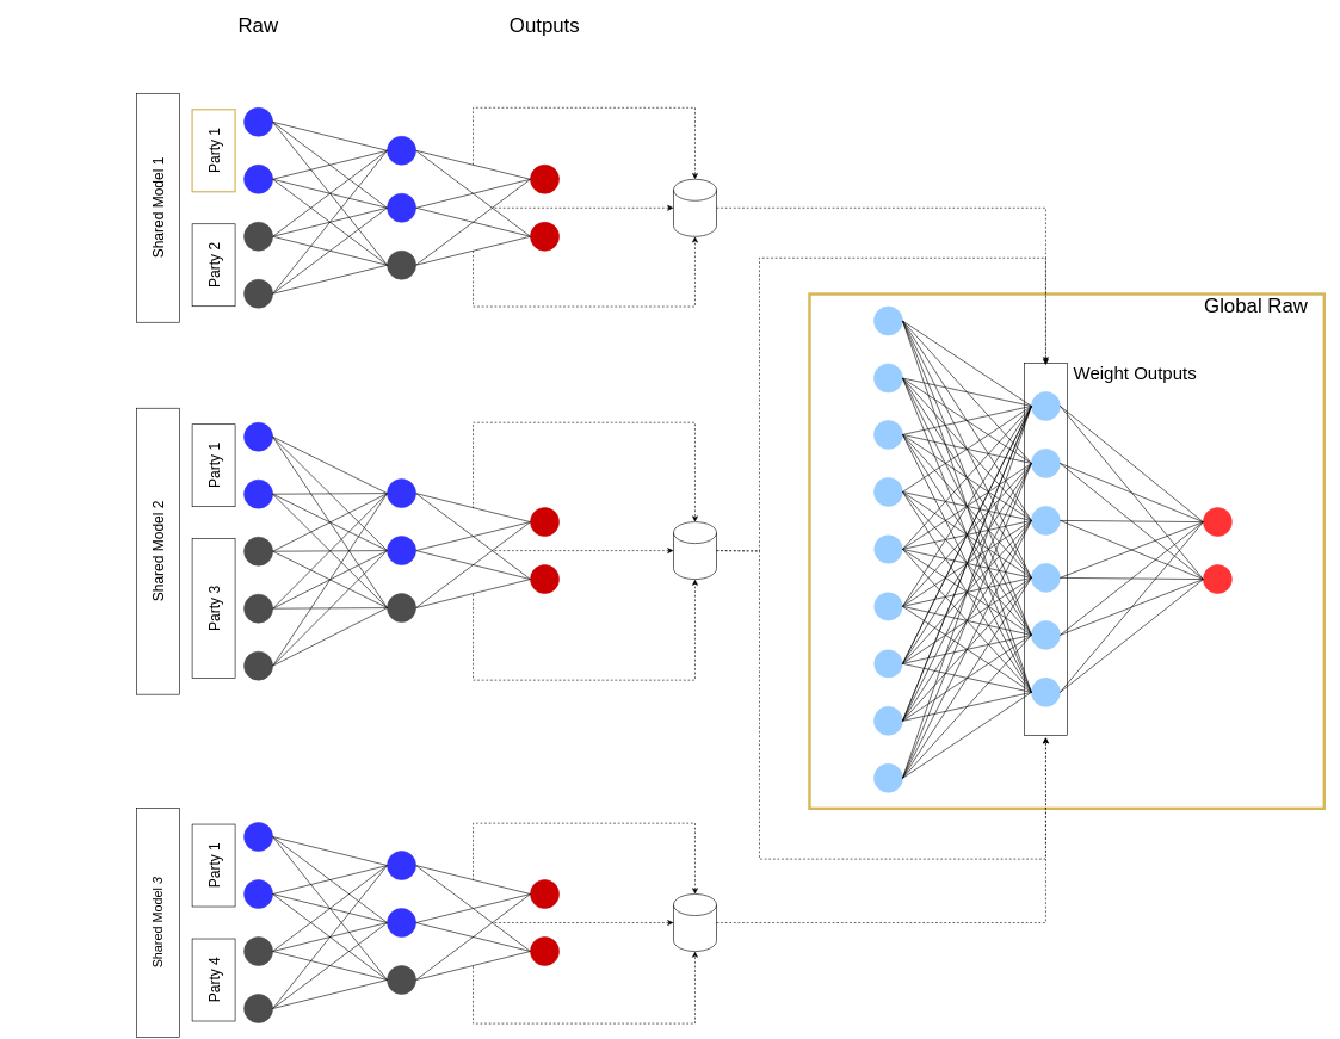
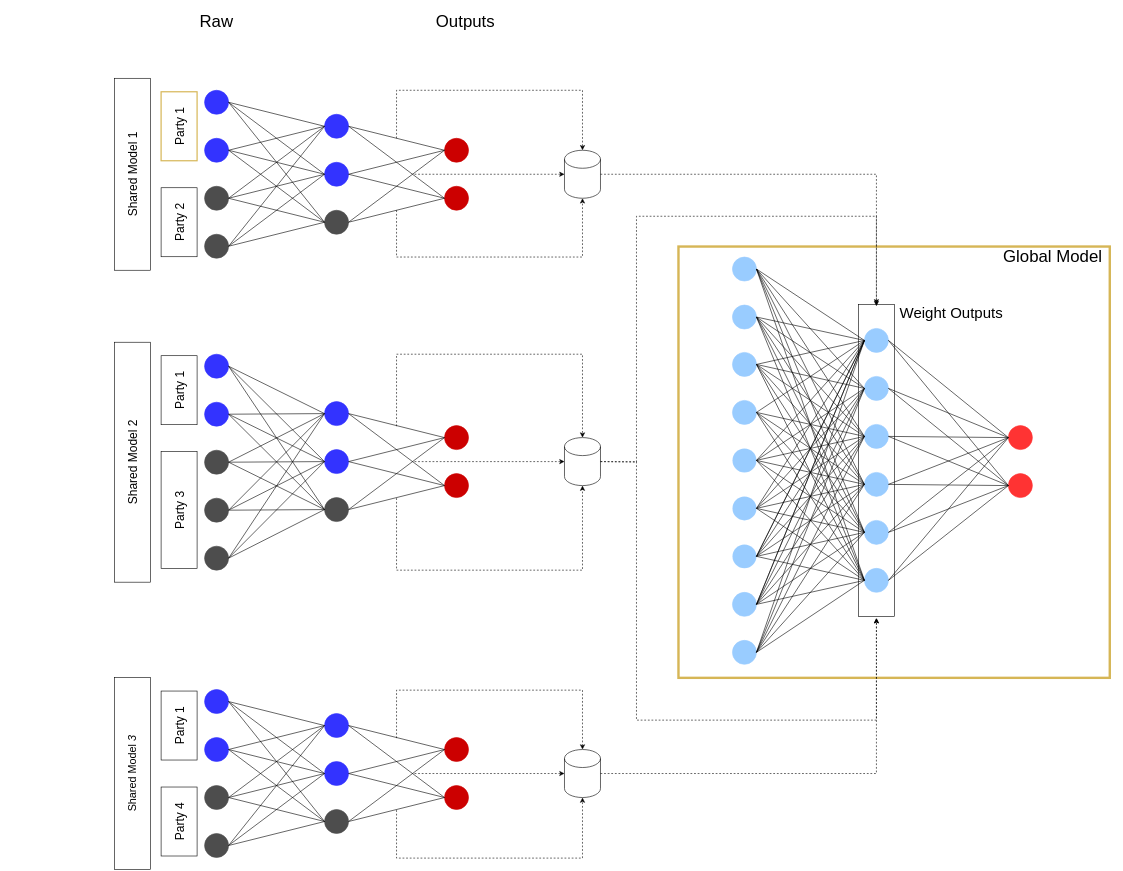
- <mxCell id="93" value="&lt;font style=&quot;font-size: 28px;&quot;&gt;Outputs&lt;/font&gt;" style="text;html=1;align=center;verticalAlign=middle;whiteSpace=wrap;rounded=0;" parent="1" vertex="1"><mxGeometry x="665" y="20" width="190" height="30" as="geometry" /></mxCell>
+ <mxCell id="93" value="&lt;font style=&quot;font-size: 28px;&quot;&gt;Outputs&lt;/font&gt;" style="text;html=1;align=center;verticalAlign=middle;whiteSpace=wrap;rounded=0;" parent="1" vertex="1"><mxGeometry x="680" y="20" width="190" height="30" as="geometry" /></mxCell>
- <mxCell id="94" value="&lt;span style=&quot;font-size: 28px;&quot;&gt;Global Raw&lt;/span&gt;" style="text;html=1;align=center;verticalAlign=middle;whiteSpace=wrap;rounded=0;" parent="1" vertex="1"><mxGeometry x="1659" y="410.5" width="190" height="30" as="geometry" /></mxCell>
+ <mxCell id="94" value="&lt;span style=&quot;font-size: 28px;&quot;&gt;Global Model&lt;/span&gt;" style="text;html=1;align=center;verticalAlign=middle;whiteSpace=wrap;rounded=0;" parent="1" vertex="1"><mxGeometry x="1659" y="410.5" width="190" height="30" as="geometry" /></mxCell>
